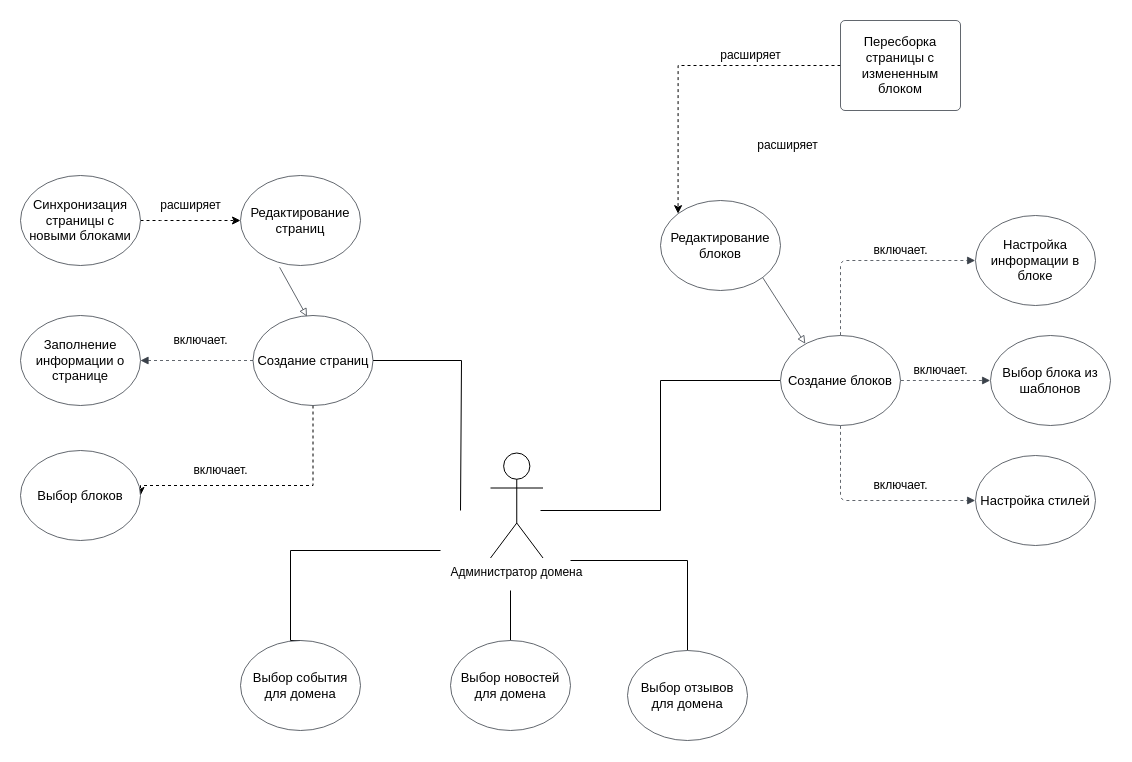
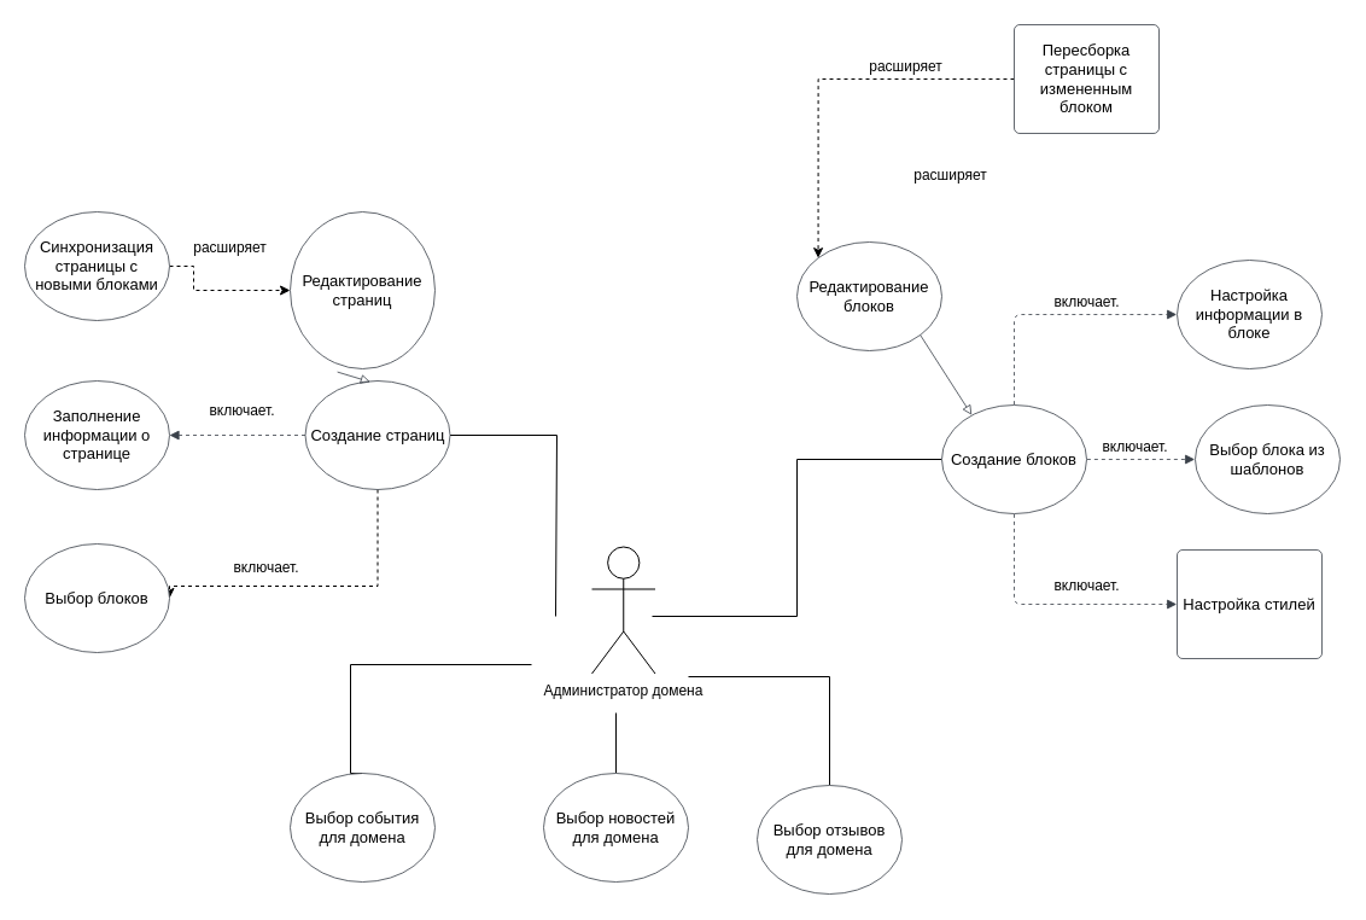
- <mxCell id="25" value="Редактирование страниц" style="html=1;overflow=block;blockSpacing=1;whiteSpace=wrap;ellipse;fontSize=13;spacing=3.8;strokeColor=#3a414a;strokeOpacity=100;rounded=1;absoluteArcSize=1;arcSize=9;strokeWidth=0.8;lucidId=iU7T-DrnD_am;" vertex="1" parent="1"><mxGeometry x="240" y="175" width="120" height="90" as="geometry" /></mxCell>
+ <mxCell id="25" value="Редактирование страниц" style="html=1;overflow=block;blockSpacing=1;whiteSpace=wrap;ellipse;fontSize=13;spacing=3.8;strokeColor=#3a414a;strokeOpacity=100;rounded=1;absoluteArcSize=1;arcSize=9;strokeWidth=0.8;lucidId=iU7T-DrnD_am;" vertex="1" parent="1"><mxGeometry x="240" y="175" width="120" height="130" as="geometry" /></mxCell>
- <mxCell id="8" value="Настройка стилей" style="html=1;overflow=block;blockSpacing=1;whiteSpace=wrap;ellipse;fontSize=13;spacing=3.8;strokeColor=#3a414a;strokeOpacity=100;rounded=1;absoluteArcSize=1;arcSize=9;strokeWidth=0.8;lucidId=IU7TJlUC40Fu;" vertex="1" parent="1"><mxGeometry x="975" y="455" width="120" height="90" as="geometry" /></mxCell>
+ <mxCell id="8" value="Настройка стилей" style="html=1;overflow=block;blockSpacing=1;whiteSpace=wrap;fontSize=13;spacing=3.8;strokeColor=#3a414a;strokeOpacity=100;absoluteArcSize=1;arcSize=9;strokeWidth=0.8;lucidId=IU7TJlUC40Fu;rounded=1;" vertex="1" parent="1"><mxGeometry x="975" y="455" width="120" height="90" as="geometry" /></mxCell>
